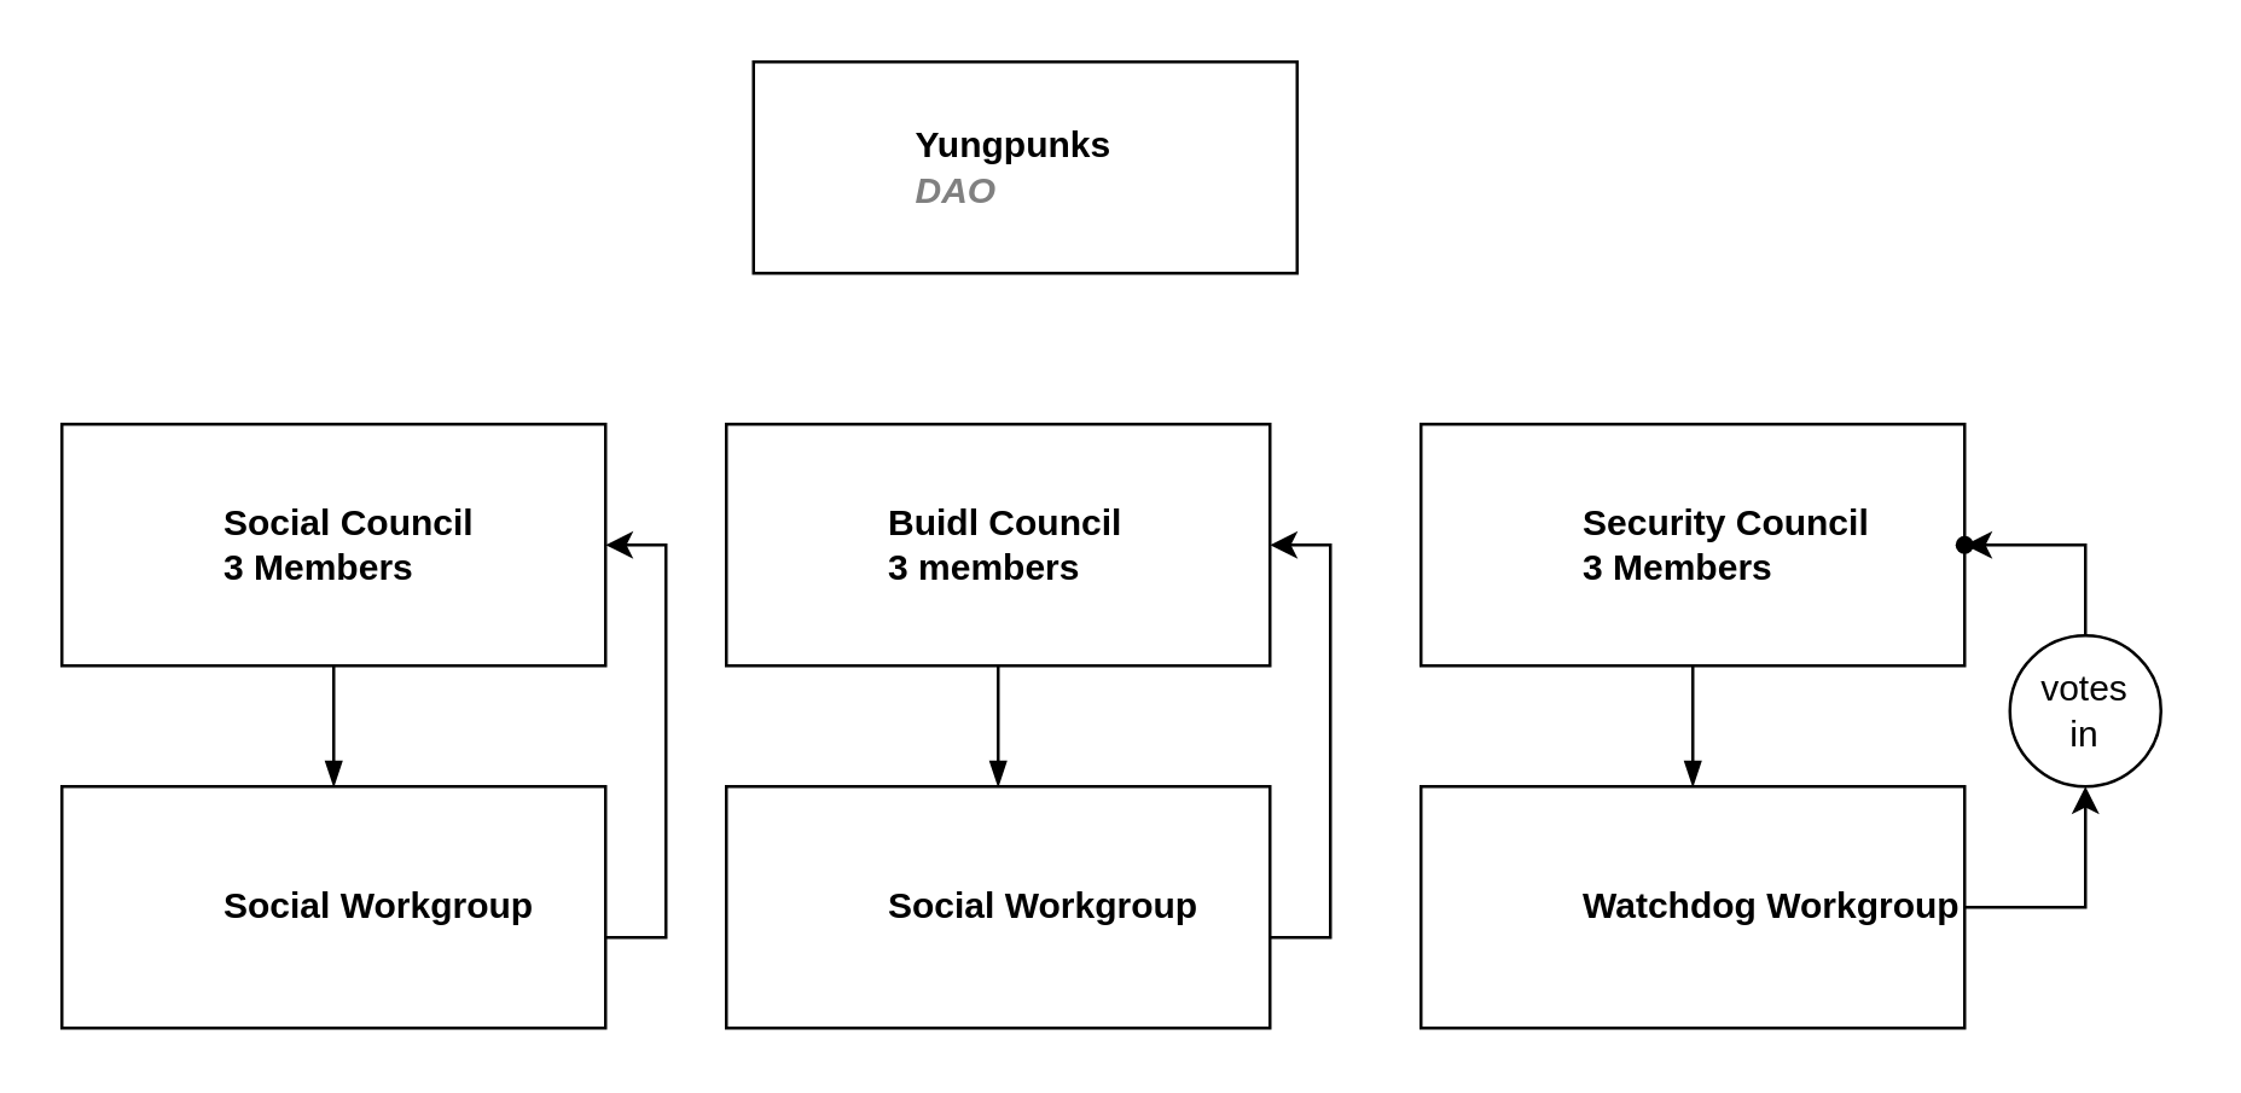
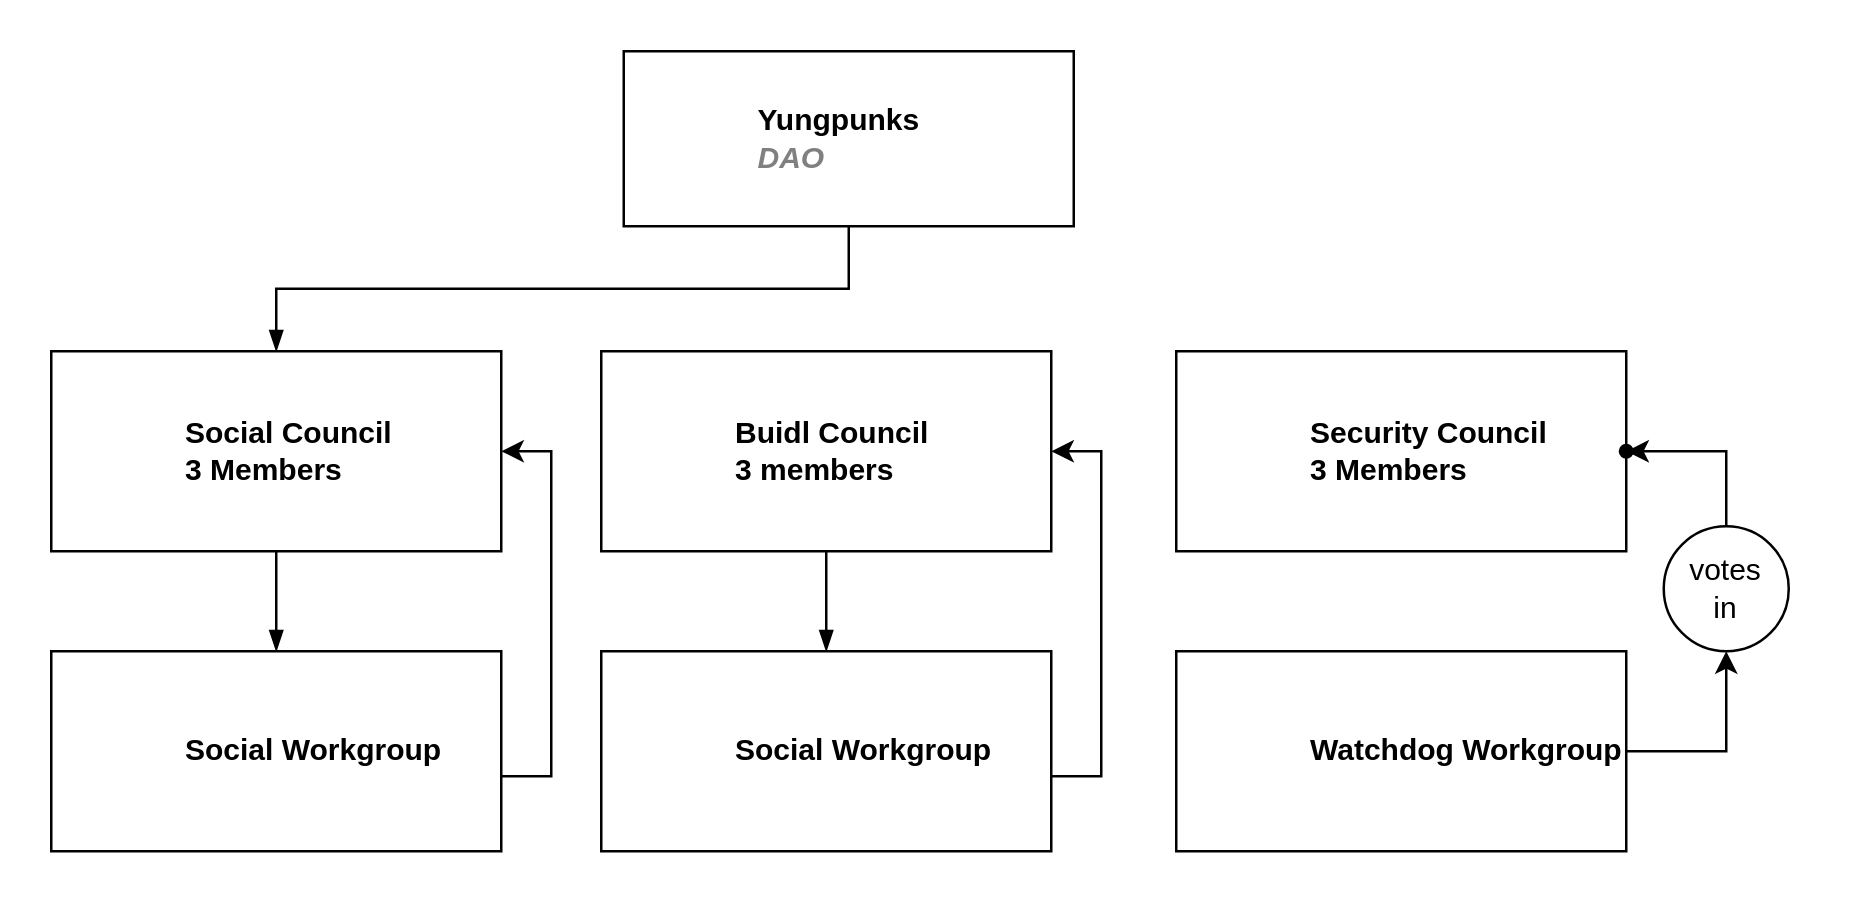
+ <mxCell id="3" value="" style="endArrow=blockThin;endFill=1;fontSize=11;edgeStyle=elbowEdgeStyle;elbow=vertical;rounded=0;" parent="1" source="2" target="4" edge="1"><mxGeometry relative="1" as="geometry" /></mxCell>
- <mxCell id="13" value="" style="endArrow=blockThin;endFill=1;fontSize=11;edgeStyle=elbowEdgeStyle;elbow=vertical;rounded=0;" parent="1" source="5" target="15" edge="1"><mxGeometry relative="1" as="geometry"><mxPoint x="370" y="160" as="sourcePoint" /></mxGeometry></mxCell>
